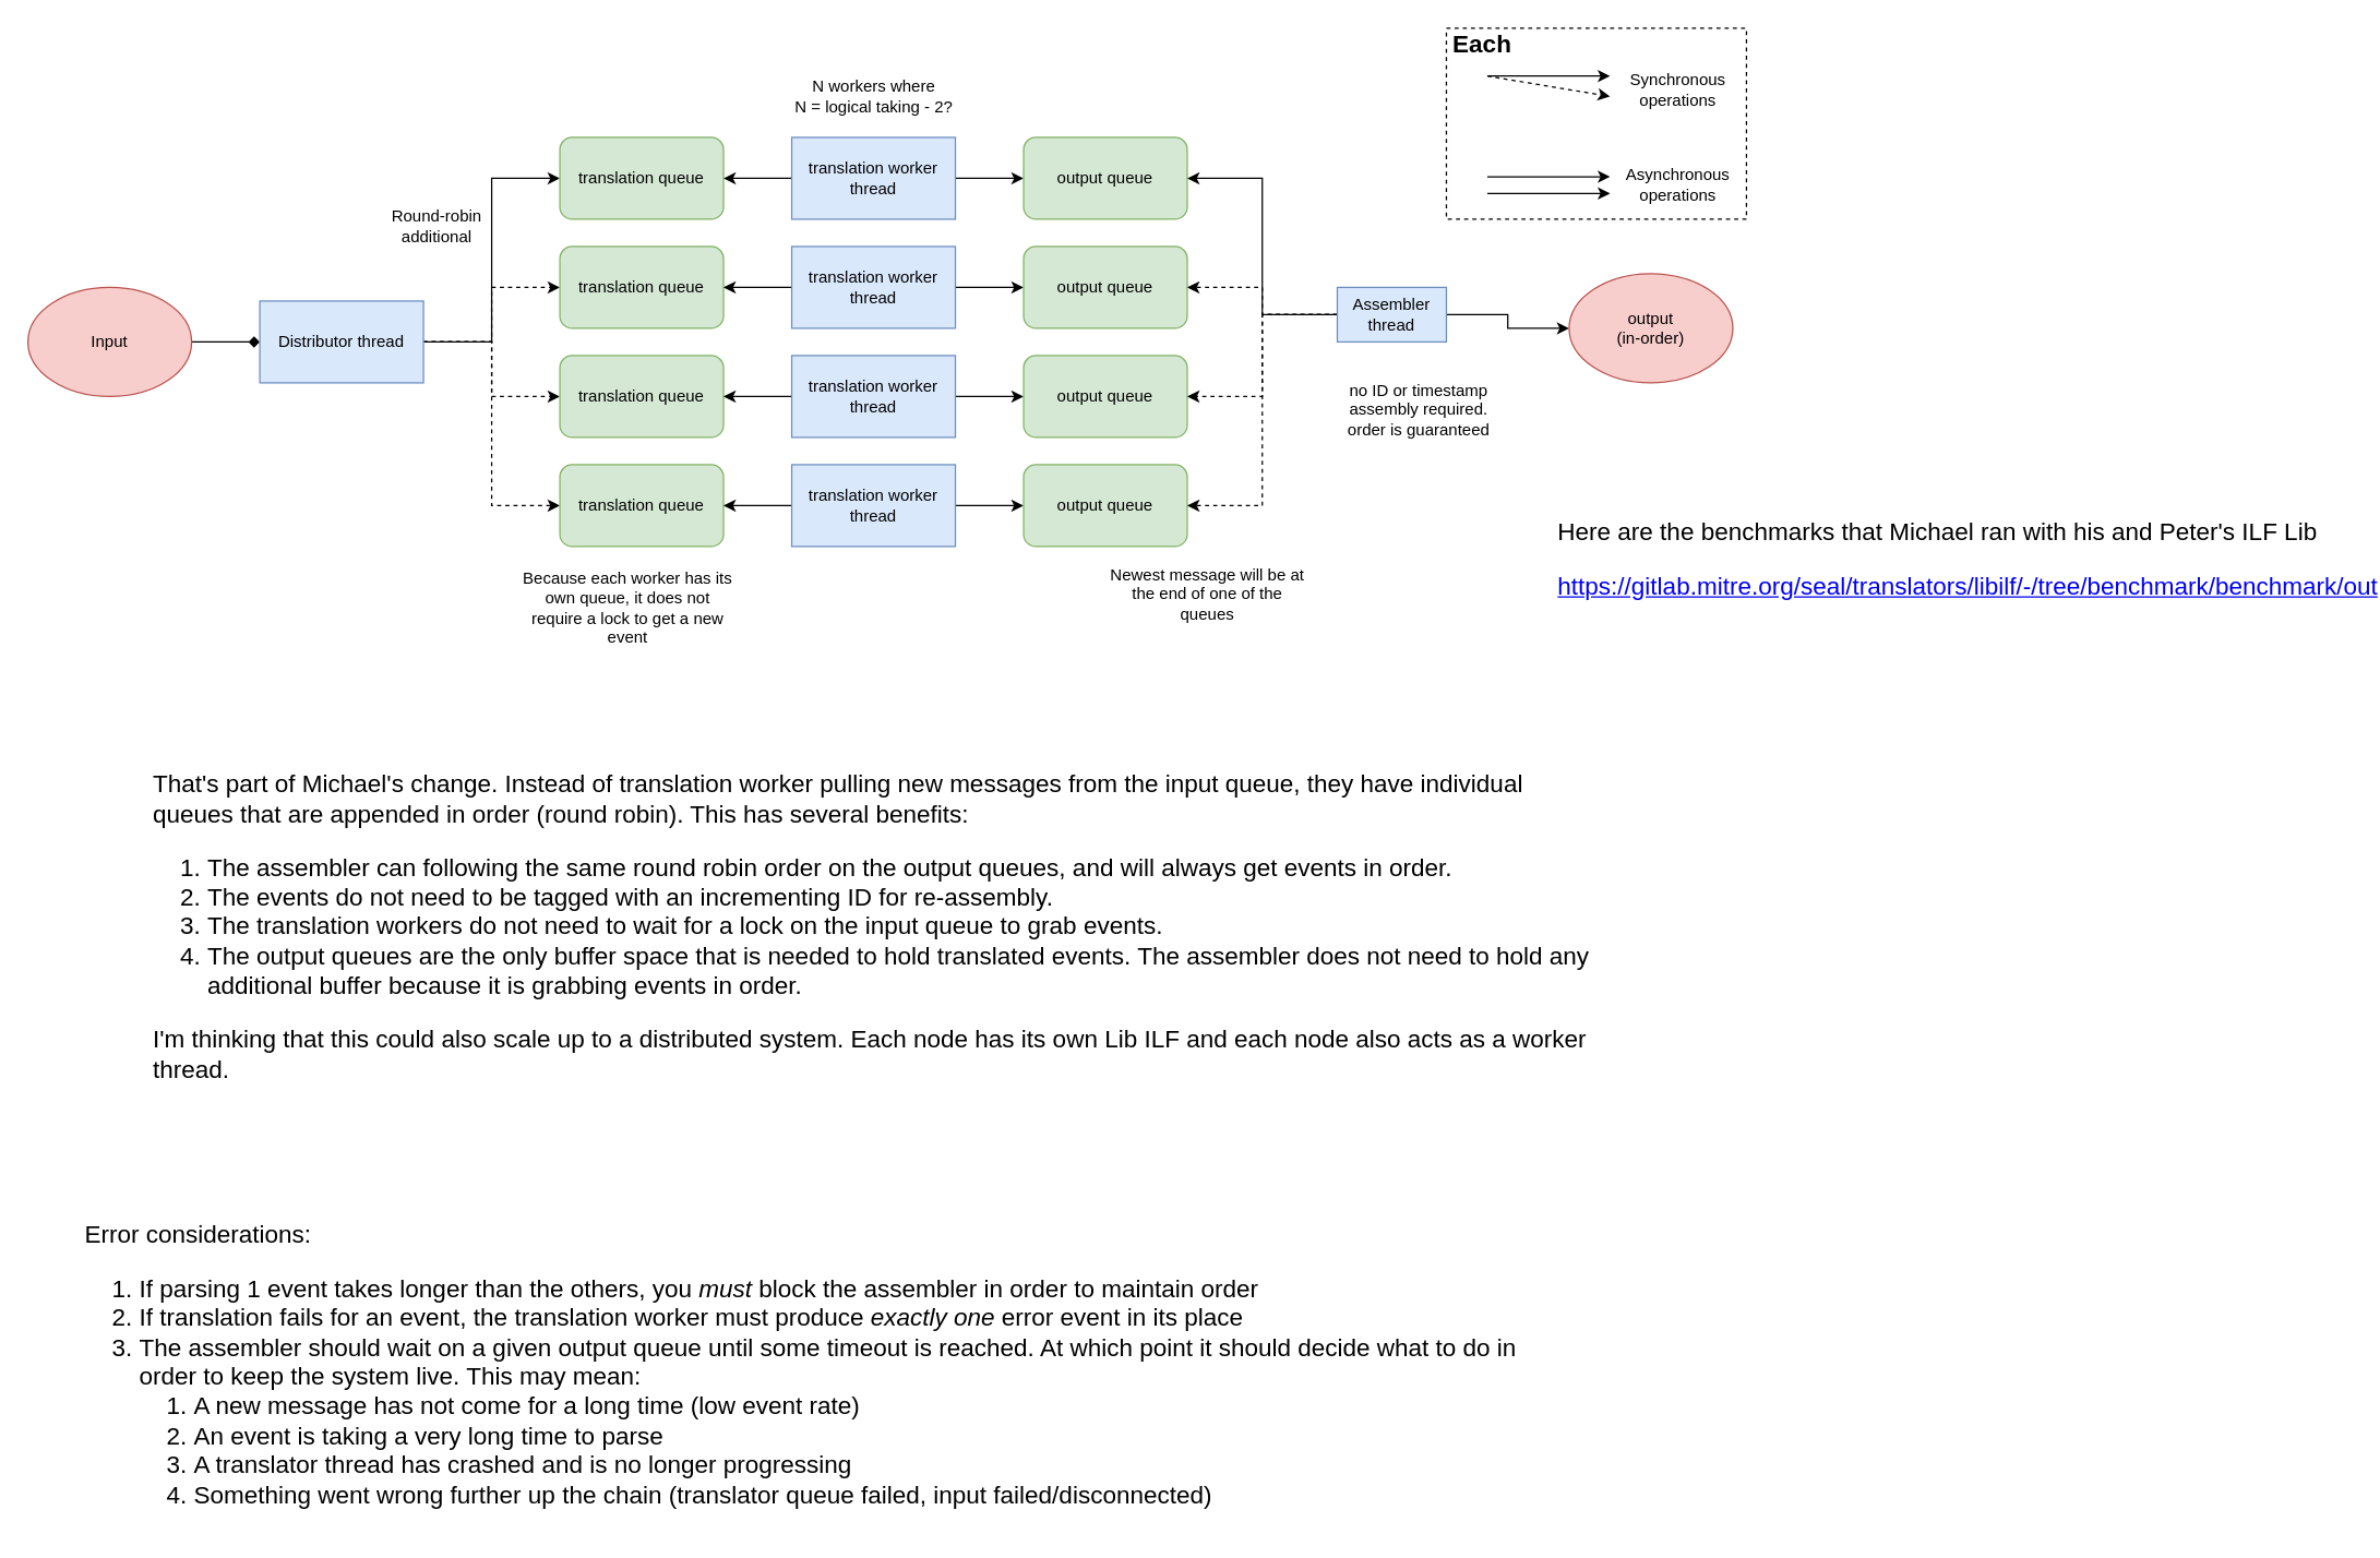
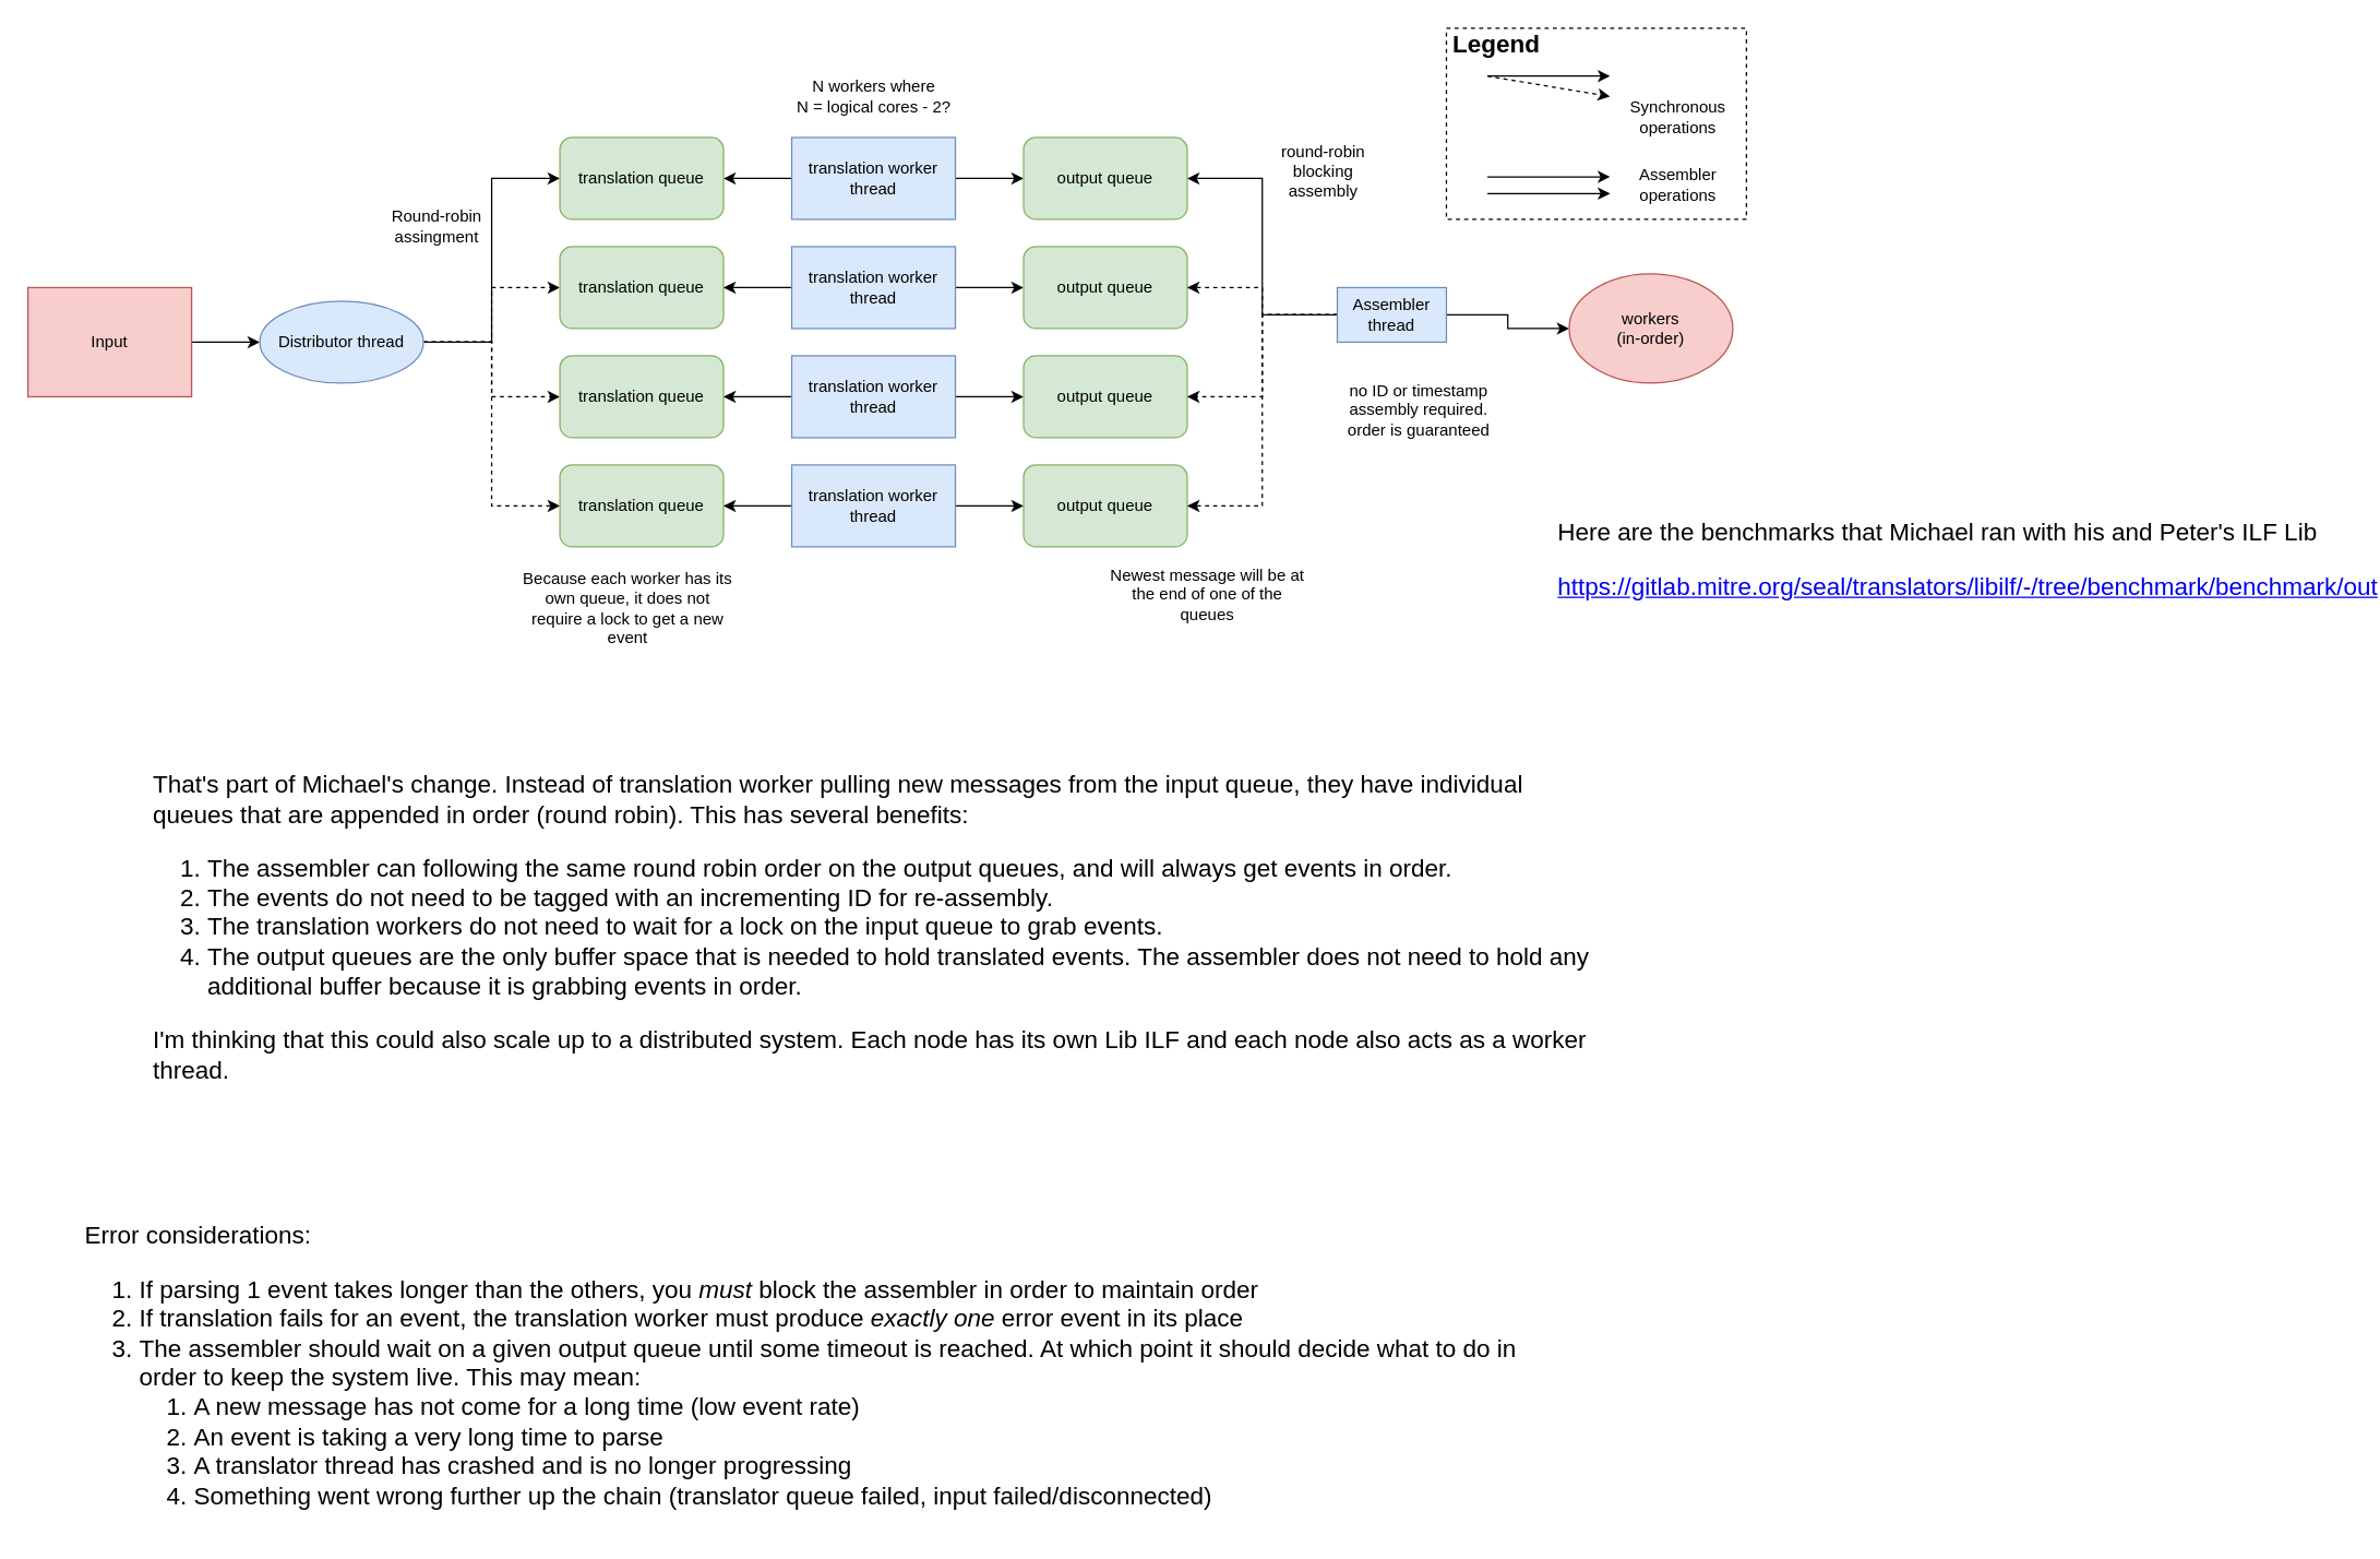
- <mxCell id="39" value="&lt;h1 style=&quot;font-size: 18px;&quot;&gt;&lt;font style=&quot;font-size: 18px;&quot;&gt;Each&lt;/font&gt;&lt;/h1&gt;&lt;div style=&quot;font-size: 18px;&quot;&gt;&lt;br&gt;&lt;/div&gt;" style="text;html=1;strokeColor=none;fillColor=none;spacing=5;spacingTop=-20;whiteSpace=wrap;overflow=hidden;rounded=0;dashed=1;" vertex="1" parent="1"><mxGeometry x="1060" y="20" width="90" height="30" as="geometry" /></mxCell>
+ <mxCell id="39" value="&lt;h1 style=&quot;font-size: 18px;&quot;&gt;&lt;font style=&quot;font-size: 18px;&quot;&gt;Legend&lt;/font&gt;&lt;/h1&gt;&lt;div style=&quot;font-size: 18px;&quot;&gt;&lt;br&gt;&lt;/div&gt;" style="text;html=1;strokeColor=none;fillColor=none;spacing=5;spacingTop=-20;whiteSpace=wrap;overflow=hidden;rounded=0;dashed=1;" vertex="1" parent="1"><mxGeometry x="1060" y="20" width="90" height="30" as="geometry" /></mxCell>
- <mxCell id="42" value="Synchronous operations" style="text;html=1;strokeColor=none;fillColor=none;align=center;verticalAlign=middle;whiteSpace=wrap;rounded=0;dashed=1;" vertex="1" parent="1"><mxGeometry x="1200" y="50" width="60" height="30" as="geometry" /></mxCell>
+ <mxCell id="42" value="Synchronous operations" style="text;html=1;strokeColor=none;fillColor=none;align=center;verticalAlign=middle;whiteSpace=wrap;rounded=0;dashed=1;" vertex="1" parent="1"><mxGeometry x="1200" y="70" width="60" height="30" as="geometry" /></mxCell>
- <mxCell id="37" value="N workers where&lt;br&gt;N = logical taking - 2?" style="text;html=1;align=center;verticalAlign=middle;resizable=0;points=[];autosize=1;strokeColor=none;fillColor=none;" vertex="1" parent="1"><mxGeometry x="570" y="50" width="140" height="40" as="geometry" /></mxCell>
+ <mxCell id="37" value="N workers where&lt;br&gt;N = logical cores - 2?" style="text;html=1;align=center;verticalAlign=middle;resizable=0;points=[];autosize=1;strokeColor=none;fillColor=none;" vertex="1" parent="1"><mxGeometry x="570" y="50" width="140" height="40" as="geometry" /></mxCell>
+ <mxCell id="34" value="round-robin blocking assembly" style="text;html=1;strokeColor=none;fillColor=none;align=center;verticalAlign=middle;whiteSpace=wrap;rounded=0;" vertex="1" parent="1"><mxGeometry x="930" y="100" width="80" height="50" as="geometry" /></mxCell>
- <mxCell id="45" value="Asynchronous operations" style="text;html=1;strokeColor=none;fillColor=none;align=center;verticalAlign=middle;whiteSpace=wrap;rounded=0;dashed=1;" vertex="1" parent="1"><mxGeometry x="1200" y="120" width="60" height="30" as="geometry" /></mxCell>
+ <mxCell id="45" value="Assembler operations" style="text;html=1;strokeColor=none;fillColor=none;align=center;verticalAlign=middle;whiteSpace=wrap;rounded=0;dashed=1;" vertex="1" parent="1"><mxGeometry x="1200" y="120" width="60" height="30" as="geometry" /></mxCell>
- <mxCell id="11" value="Round-robin additional" style="text;html=1;strokeColor=none;fillColor=none;align=center;verticalAlign=middle;whiteSpace=wrap;rounded=0;" vertex="1" parent="1"><mxGeometry x="280" y="150" width="80" height="30" as="geometry" /></mxCell>
+ <mxCell id="11" value="Round-robin assingment" style="text;html=1;strokeColor=none;fillColor=none;align=center;verticalAlign=middle;whiteSpace=wrap;rounded=0;" vertex="1" parent="1"><mxGeometry x="280" y="150" width="80" height="30" as="geometry" /></mxCell>
- <mxCell id="36" value="output&lt;br&gt;(in-order)" style="ellipse;whiteSpace=wrap;html=1;fillColor=#f8cecc;strokeColor=#b85450;" vertex="1" parent="1"><mxGeometry x="1150" y="200" width="120" height="80" as="geometry" /></mxCell>
+ <mxCell id="36" value="workers&lt;br&gt;(in-order)" style="ellipse;whiteSpace=wrap;html=1;fillColor=#f8cecc;strokeColor=#b85450;" vertex="1" parent="1"><mxGeometry x="1150" y="200" width="120" height="80" as="geometry" /></mxCell>
- <mxCell id="47" value="Input" style="ellipse;whiteSpace=wrap;html=1;fillColor=#f8cecc;strokeColor=#b85450;" vertex="1" parent="1"><mxGeometry x="20" y="210" width="120" height="80" as="geometry" /></mxCell>
+ <mxCell id="47" value="Input" style="whiteSpace=wrap;html=1;fillColor=#f8cecc;strokeColor=#b85450;rounded=0;" vertex="1" parent="1"><mxGeometry x="20" y="210" width="120" height="80" as="geometry" /></mxCell>
- <mxCell id="46" style="edgeStyle=orthogonalEdgeStyle;rounded=0;orthogonalLoop=1;jettySize=auto;html=1;exitX=1;exitY=0.5;exitDx=0;exitDy=0;entryX=0;entryY=0.5;entryDx=0;entryDy=0;endArrow=diamond;" edge="1" parent="1" source="47" target="48"><mxGeometry relative="1" as="geometry" /></mxCell>
+ <mxCell id="46" style="edgeStyle=orthogonalEdgeStyle;rounded=0;orthogonalLoop=1;jettySize=auto;html=1;exitX=1;exitY=0.5;exitDx=0;exitDy=0;entryX=0;entryY=0.5;entryDx=0;entryDy=0;" edge="1" parent="1" source="47" target="48"><mxGeometry relative="1" as="geometry" /></mxCell>
- <mxCell id="48" value="Distributor thread" style="rounded=0;whiteSpace=wrap;html=1;fillColor=#dae8fc;strokeColor=#6c8ebf;" vertex="1" parent="1"><mxGeometry x="190" y="220" width="120" height="60" as="geometry" /></mxCell>
+ <mxCell id="48" value="Distributor thread" style="ellipse;whiteSpace=wrap;html=1;fillColor=#dae8fc;strokeColor=#6c8ebf;" vertex="1" parent="1"><mxGeometry x="190" y="220" width="120" height="60" as="geometry" /></mxCell>
